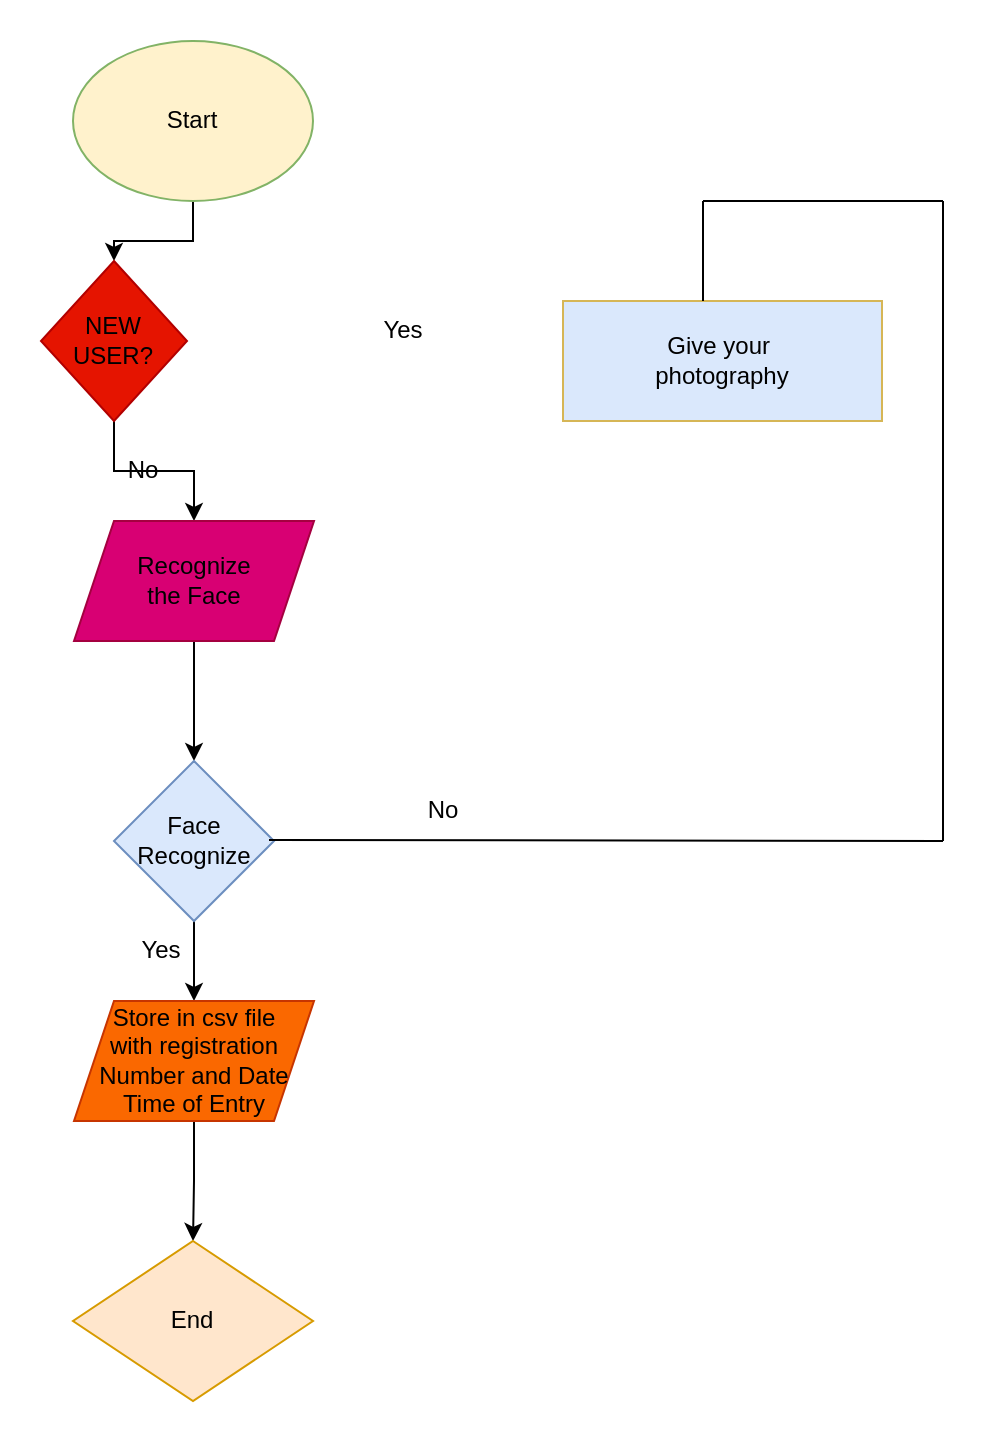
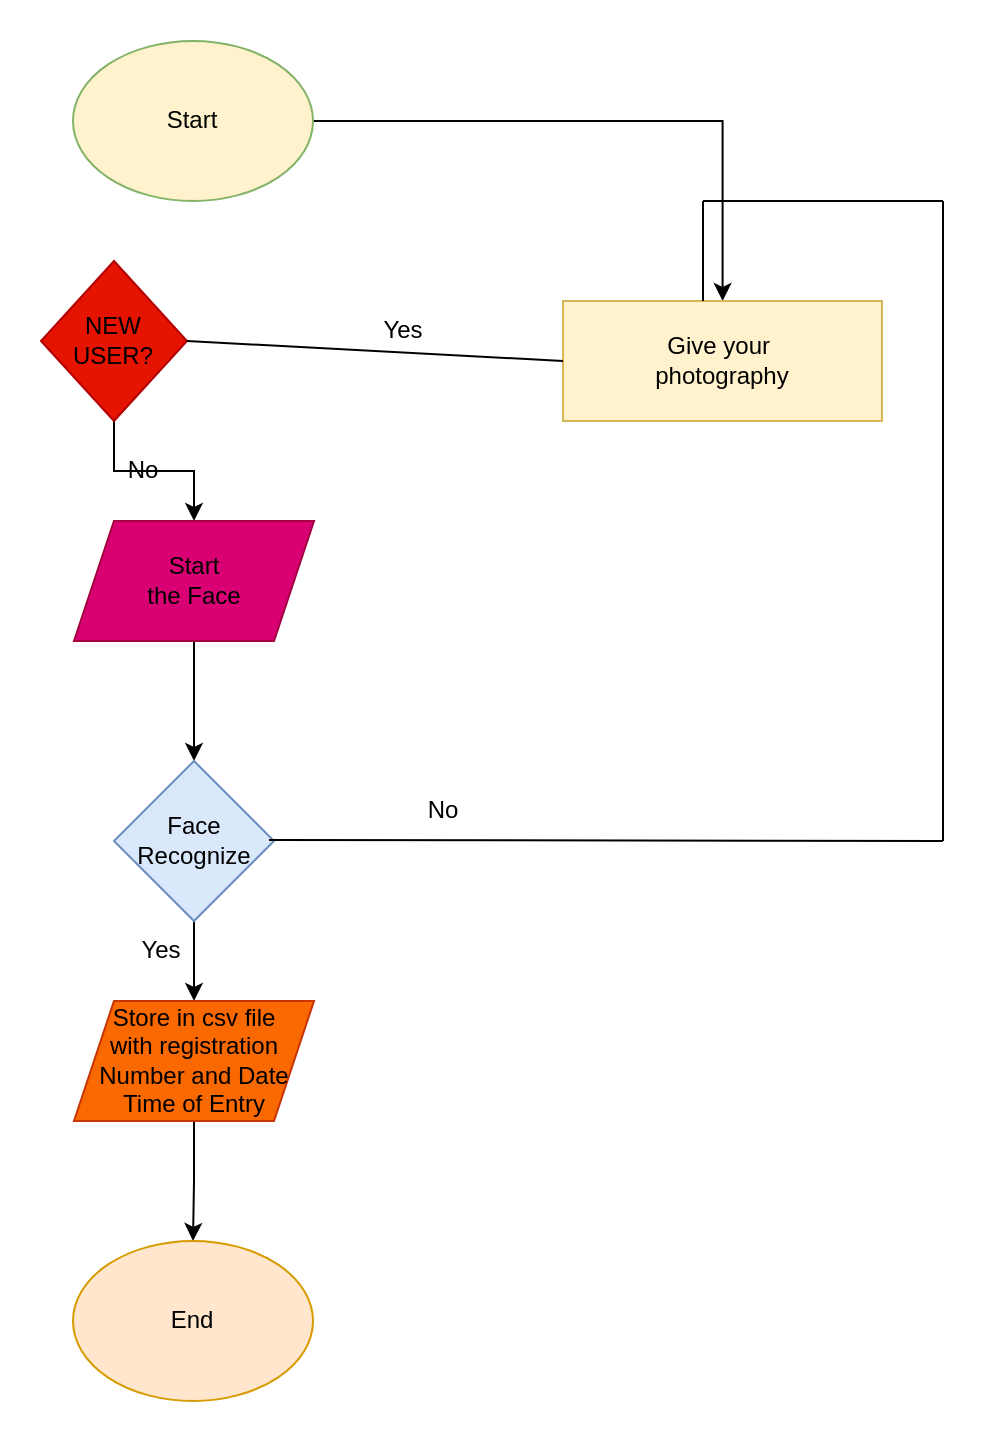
- <mxCell id="2" value="" style="edgeStyle=orthogonalEdgeStyle;rounded=0;orthogonalLoop=1;jettySize=auto;html=1;" edge="1" parent="1" source="3" target="5"><mxGeometry relative="1" as="geometry" /></mxCell>
+ <mxCell id="2" value="" style="edgeStyle=orthogonalEdgeStyle;rounded=0;orthogonalLoop=1;jettySize=auto;html=1;" edge="1" parent="1" source="3" target="13"><mxGeometry relative="1" as="geometry" /></mxCell>
+ <mxCell id="14" value="" style="endArrow=none;html=1;rounded=0;exitX=1;exitY=0.5;exitDx=0;exitDy=0;entryX=0;entryY=0.5;entryDx=0;entryDy=0;" edge="1" parent="1" source="5" target="13"><mxGeometry width="50" height="50" relative="1" as="geometry"><mxPoint x="71" y="250" as="sourcePoint" /><mxPoint x="191" y="180" as="targetPoint" /></mxGeometry></mxCell>
- <mxCell id="13" value="Give your&amp;nbsp;&lt;div&gt;photography&lt;/div&gt;" style="whiteSpace=wrap;html=1;fillColor=#dae8fc;strokeColor=#d6b656;" vertex="1" parent="1"><mxGeometry x="281" y="150" width="159.5" height="60" as="geometry" /></mxCell>
+ <mxCell id="13" value="Give your&amp;nbsp;&lt;div&gt;photography&lt;/div&gt;" style="whiteSpace=wrap;html=1;fillColor=#fff2cc;strokeColor=#d6b656;" vertex="1" parent="1"><mxGeometry x="281" y="150" width="159.5" height="60" as="geometry" /></mxCell>
- <mxCell id="7" value="&lt;font style=&quot;color: rgb(0, 0, 0);&quot;&gt;Recognize&lt;/font&gt;&lt;div&gt;&lt;font style=&quot;color: rgb(0, 0, 0);&quot;&gt;the Face&lt;/font&gt;&lt;/div&gt;" style="shape=parallelogram;perimeter=parallelogramPerimeter;whiteSpace=wrap;html=1;fixedSize=1;fillColor=#d80073;fontColor=#ffffff;strokeColor=#A50040;" vertex="1" parent="1"><mxGeometry x="36.5" y="260" width="120" height="60" as="geometry" /></mxCell>
+ <mxCell id="7" value="&lt;font style=&quot;color: rgb(0, 0, 0);&quot;&gt;Start&lt;/font&gt;&lt;div&gt;&lt;font style=&quot;color: rgb(0, 0, 0);&quot;&gt;the Face&lt;/font&gt;&lt;/div&gt;" style="shape=parallelogram;perimeter=parallelogramPerimeter;whiteSpace=wrap;html=1;fixedSize=1;fillColor=#d80073;fontColor=#ffffff;strokeColor=#A50040;" vertex="1" parent="1"><mxGeometry x="36.5" y="260" width="120" height="60" as="geometry" /></mxCell>
- <mxCell id="12" value="End" style="rhombus;whiteSpace=wrap;html=1;fillColor=#ffe6cc;strokeColor=#d79b00;" vertex="1" parent="1"><mxGeometry x="36" y="620" width="120" height="80" as="geometry" /></mxCell>
+ <mxCell id="12" value="End" style="ellipse;whiteSpace=wrap;html=1;fillColor=#ffe6cc;strokeColor=#d79b00;" vertex="1" parent="1"><mxGeometry x="36" y="620" width="120" height="80" as="geometry" /></mxCell>
